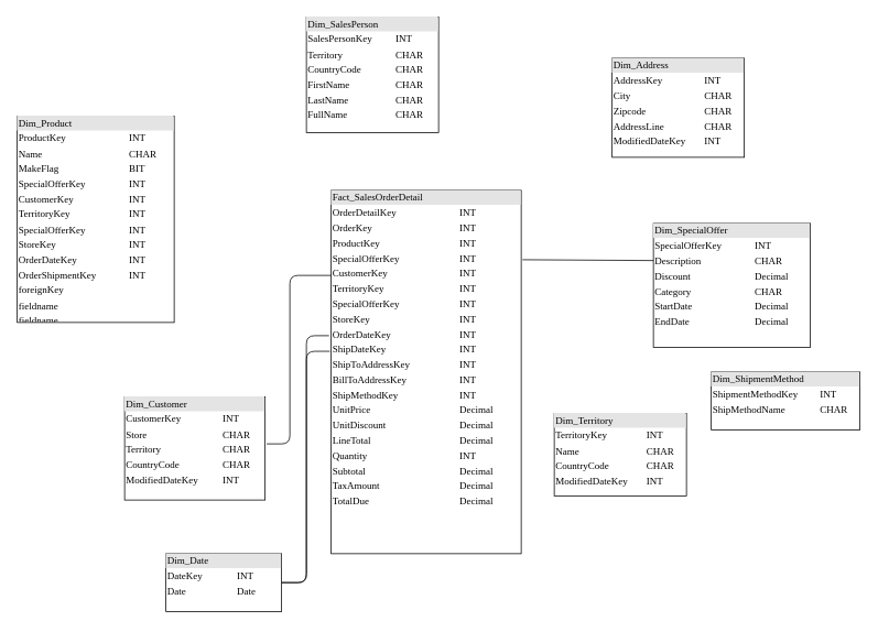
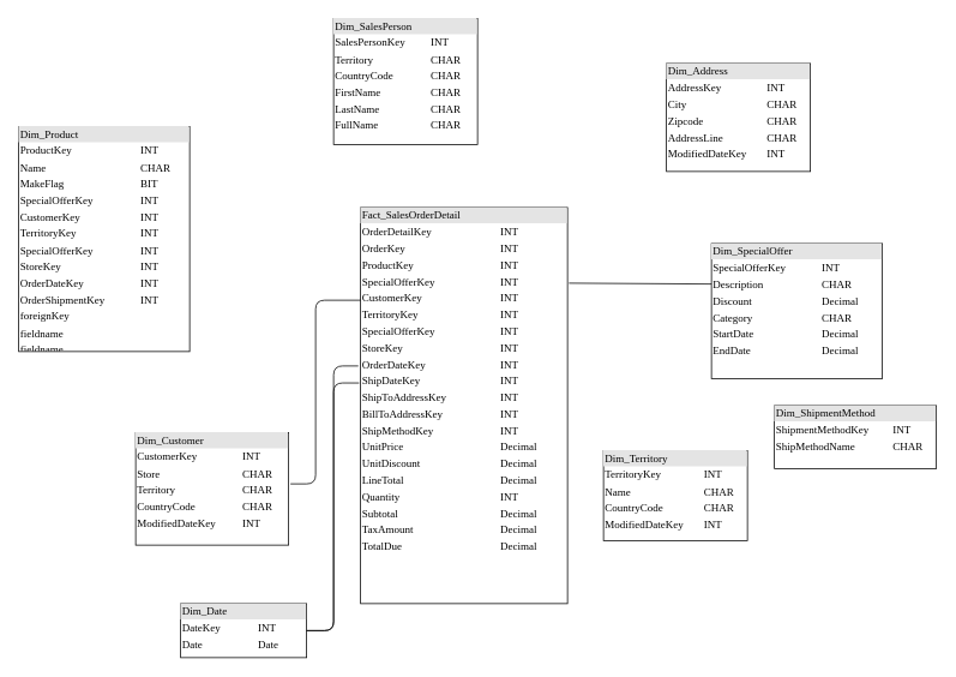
- <mxCell id="3" value="&lt;div style=&quot;box-sizing: border-box ; width: 100% ; background: #e4e4e4 ; padding: 2px&quot;&gt;Dim_Date&lt;/div&gt;&lt;table style=&quot;width: 100% ; font-size: 1em&quot; cellspacing=&quot;0&quot; cellpadding=&quot;2&quot;&gt;&lt;tbody&gt;&lt;tr&gt;&lt;td&gt;DateKey&lt;/td&gt;&lt;td&gt;INT&lt;/td&gt;&lt;td&gt;&lt;br&gt;&lt;/td&gt;&lt;/tr&gt;&lt;tr&gt;&lt;td&gt;Date&lt;/td&gt;&lt;td&gt;Date&lt;/td&gt;&lt;td&gt;&lt;br&gt;&lt;/td&gt;&lt;/tr&gt;&lt;/tbody&gt;&lt;/table&gt;" style="verticalAlign=top;align=left;overflow=fill;html=1;rounded=0;shadow=0;comic=0;labelBackgroundColor=none;strokeWidth=1;fontFamily=Verdana;fontSize=12" vertex="1" parent="1"><mxGeometry x="200" y="670" width="140" height="70" as="geometry" /></mxCell>
+ <mxCell id="3" value="&lt;div style=&quot;box-sizing: border-box ; width: 100% ; background: #e4e4e4 ; padding: 2px&quot;&gt;Dim_Date&lt;/div&gt;&lt;table style=&quot;width: 100% ; font-size: 1em&quot; cellspacing=&quot;0&quot; cellpadding=&quot;2&quot;&gt;&lt;tbody&gt;&lt;tr&gt;&lt;td&gt;DateKey&lt;/td&gt;&lt;td&gt;INT&lt;/td&gt;&lt;td&gt;&lt;br&gt;&lt;/td&gt;&lt;/tr&gt;&lt;tr&gt;&lt;td&gt;Date&lt;/td&gt;&lt;td&gt;Date&lt;/td&gt;&lt;td&gt;&lt;br&gt;&lt;/td&gt;&lt;/tr&gt;&lt;/tbody&gt;&lt;/table&gt;" style="verticalAlign=top;align=left;overflow=fill;html=1;rounded=0;shadow=0;comic=0;labelBackgroundColor=none;strokeWidth=1;fontFamily=Verdana;fontSize=12" vertex="1" parent="1"><mxGeometry x="200" y="670" width="140" height="60" as="geometry" /></mxCell>
